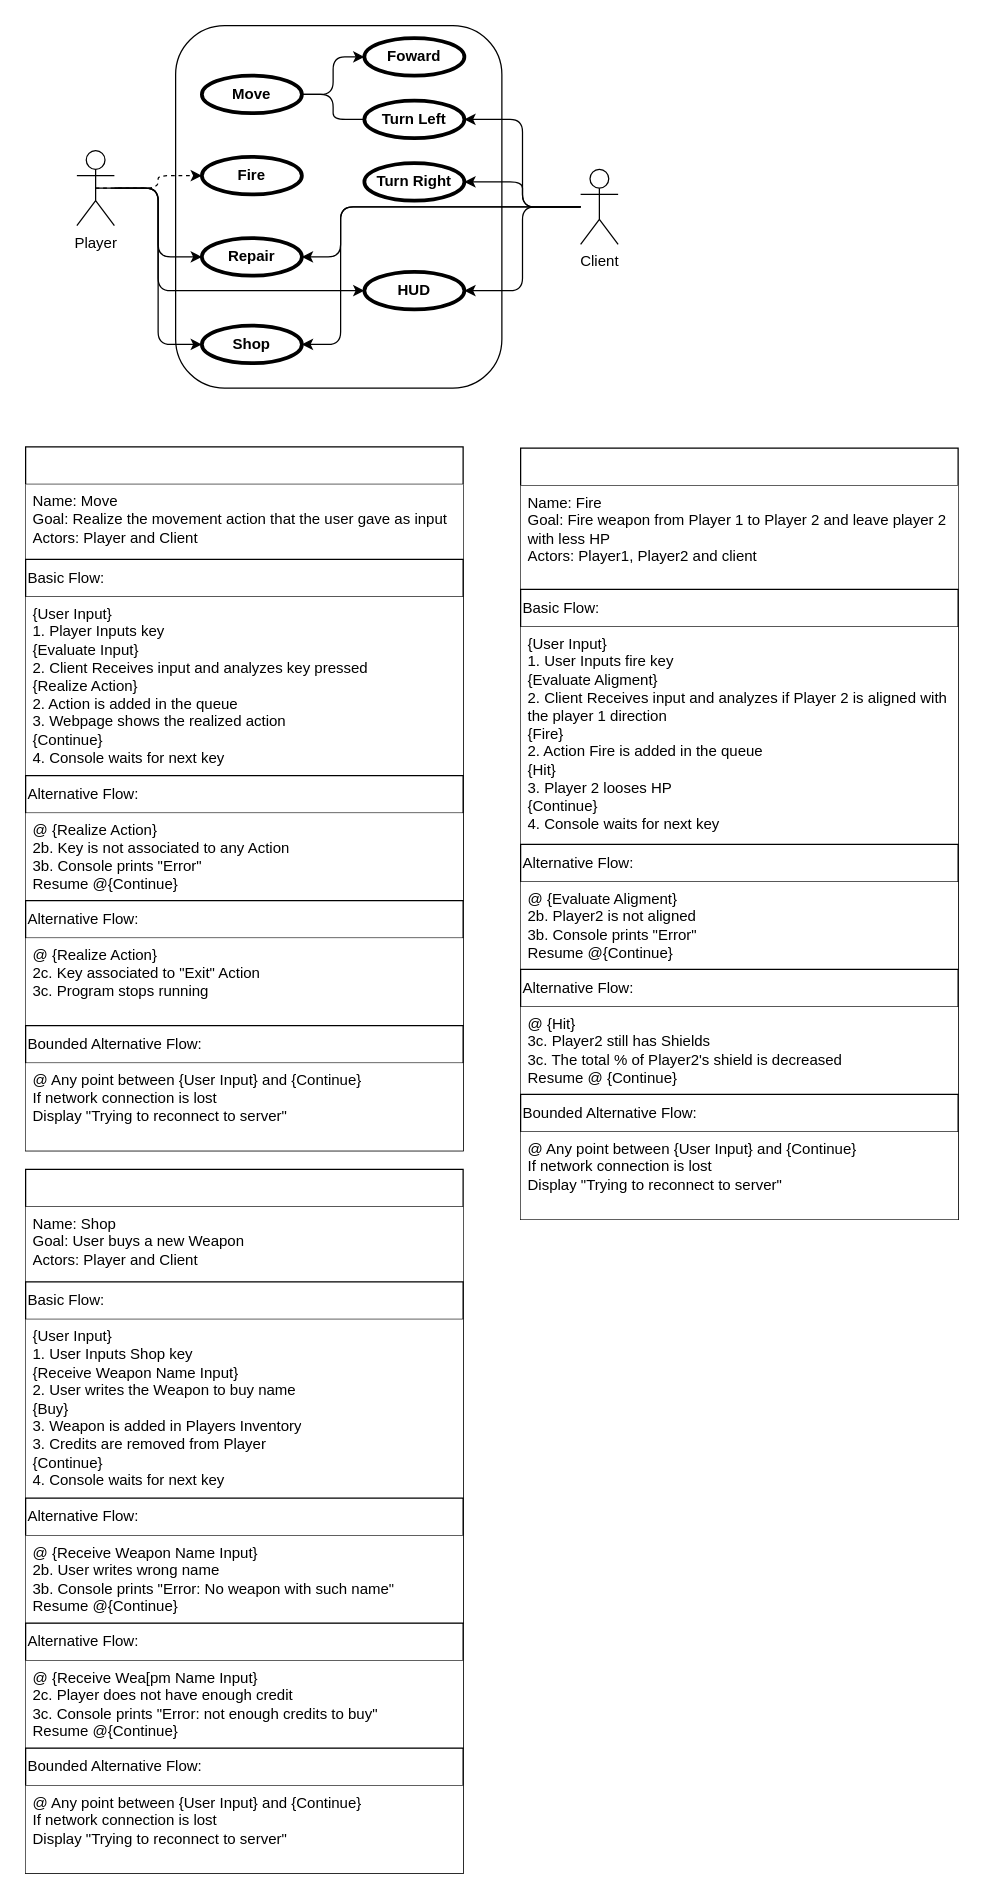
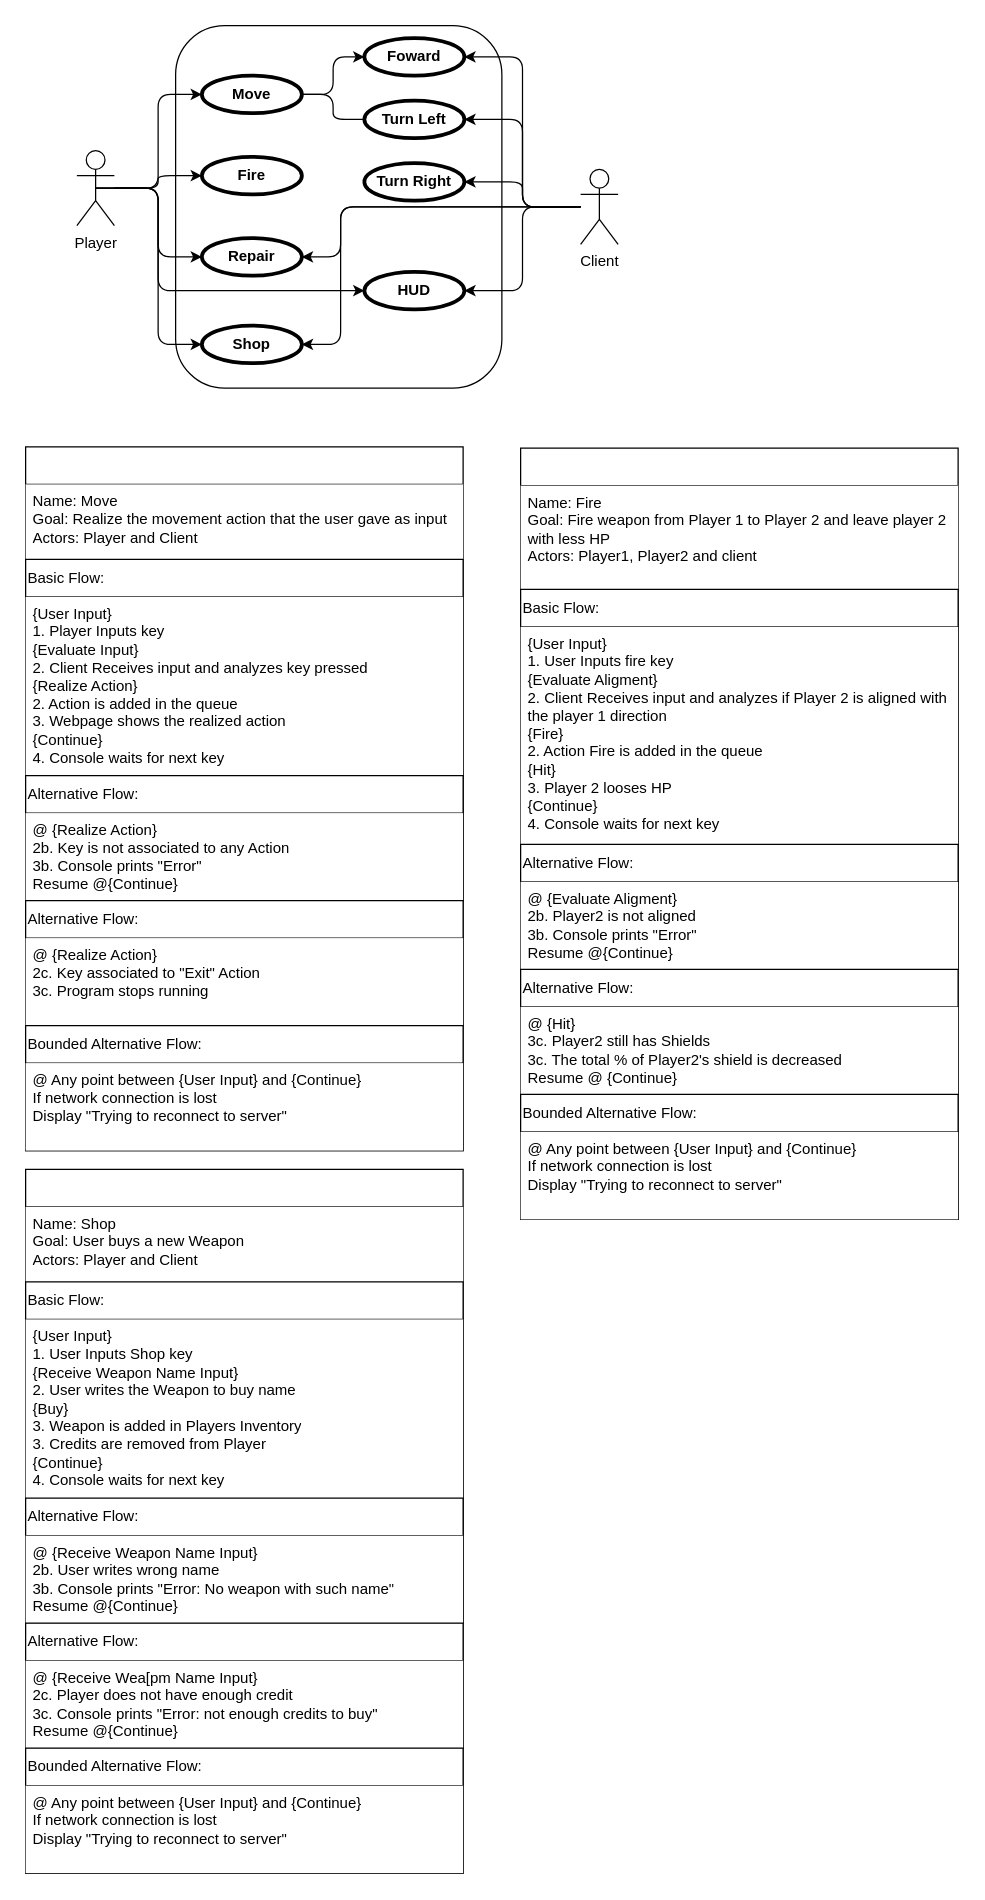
+ <mxCell id="4" style="edgeStyle=orthogonalEdgeStyle;html=1;entryX=1;entryY=0.5;entryDx=0;entryDy=0;" edge="1" parent="1" source="10" target="30"><mxGeometry relative="1" as="geometry" /></mxCell>
+ <mxCell id="16" style="edgeStyle=orthogonalEdgeStyle;html=1;entryX=0;entryY=0.5;entryDx=0;entryDy=0;exitX=0.5;exitY=0.5;exitDx=0;exitDy=0;exitPerimeter=0;" parent="1" source="54" target="13" edge="1"><mxGeometry relative="1" as="geometry"><mxPoint x="84" y="150" as="sourcePoint" /></mxGeometry></mxCell>
- <mxCell id="17" style="edgeStyle=orthogonalEdgeStyle;html=1;entryX=0;entryY=0.5;entryDx=0;entryDy=0;exitX=0.5;exitY=0.5;exitDx=0;exitDy=0;exitPerimeter=0;dashed=1;" parent="1" source="54" target="14" edge="1"><mxGeometry relative="1" as="geometry" /></mxCell>
+ <mxCell id="17" style="edgeStyle=orthogonalEdgeStyle;html=1;entryX=0;entryY=0.5;entryDx=0;entryDy=0;exitX=0.5;exitY=0.5;exitDx=0;exitDy=0;exitPerimeter=0;" parent="1" source="54" target="14" edge="1"><mxGeometry relative="1" as="geometry" /></mxCell>
